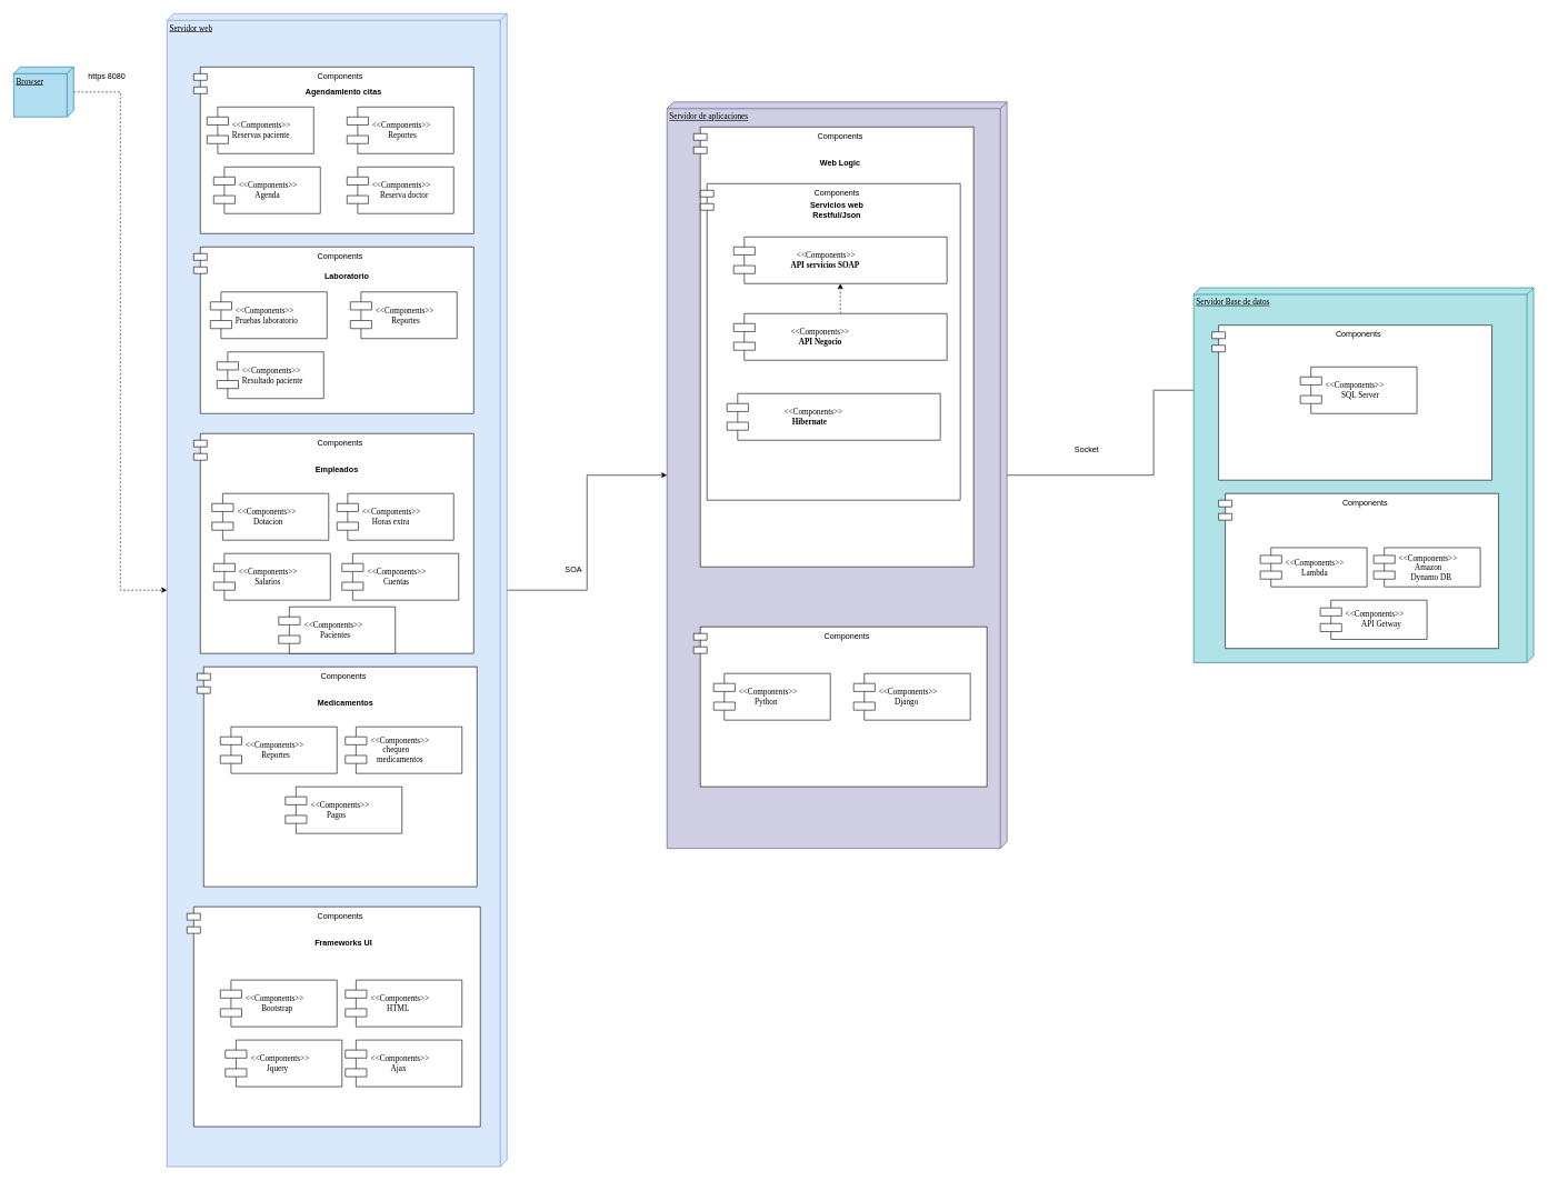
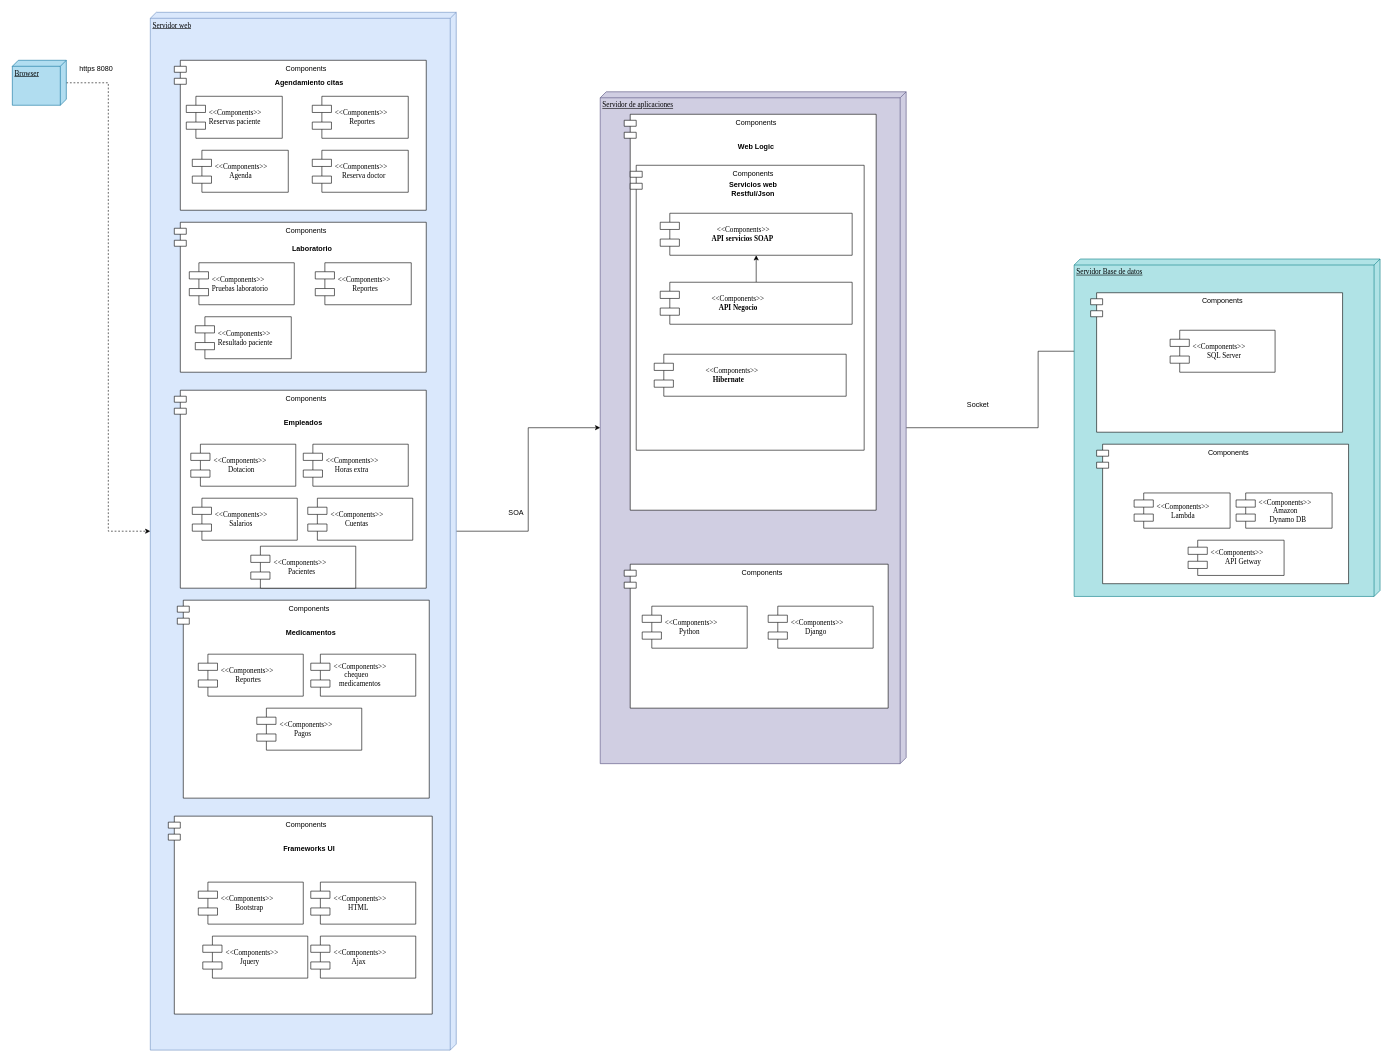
- <mxCell id="47" style="edgeStyle=orthogonalEdgeStyle;rounded=0;orthogonalLoop=1;jettySize=auto;html=1;entryX=0.5;entryY=1;entryDx=0;entryDy=0;dashed=1;" edge="1" parent="1" source="48" target="46"><mxGeometry relative="1" as="geometry" /></mxCell>
+ <mxCell id="47" style="edgeStyle=orthogonalEdgeStyle;rounded=0;orthogonalLoop=1;jettySize=auto;html=1;entryX=0.5;entryY=1;entryDx=0;entryDy=0;" edge="1" parent="1" source="48" target="46"><mxGeometry relative="1" as="geometry" /></mxCell>
